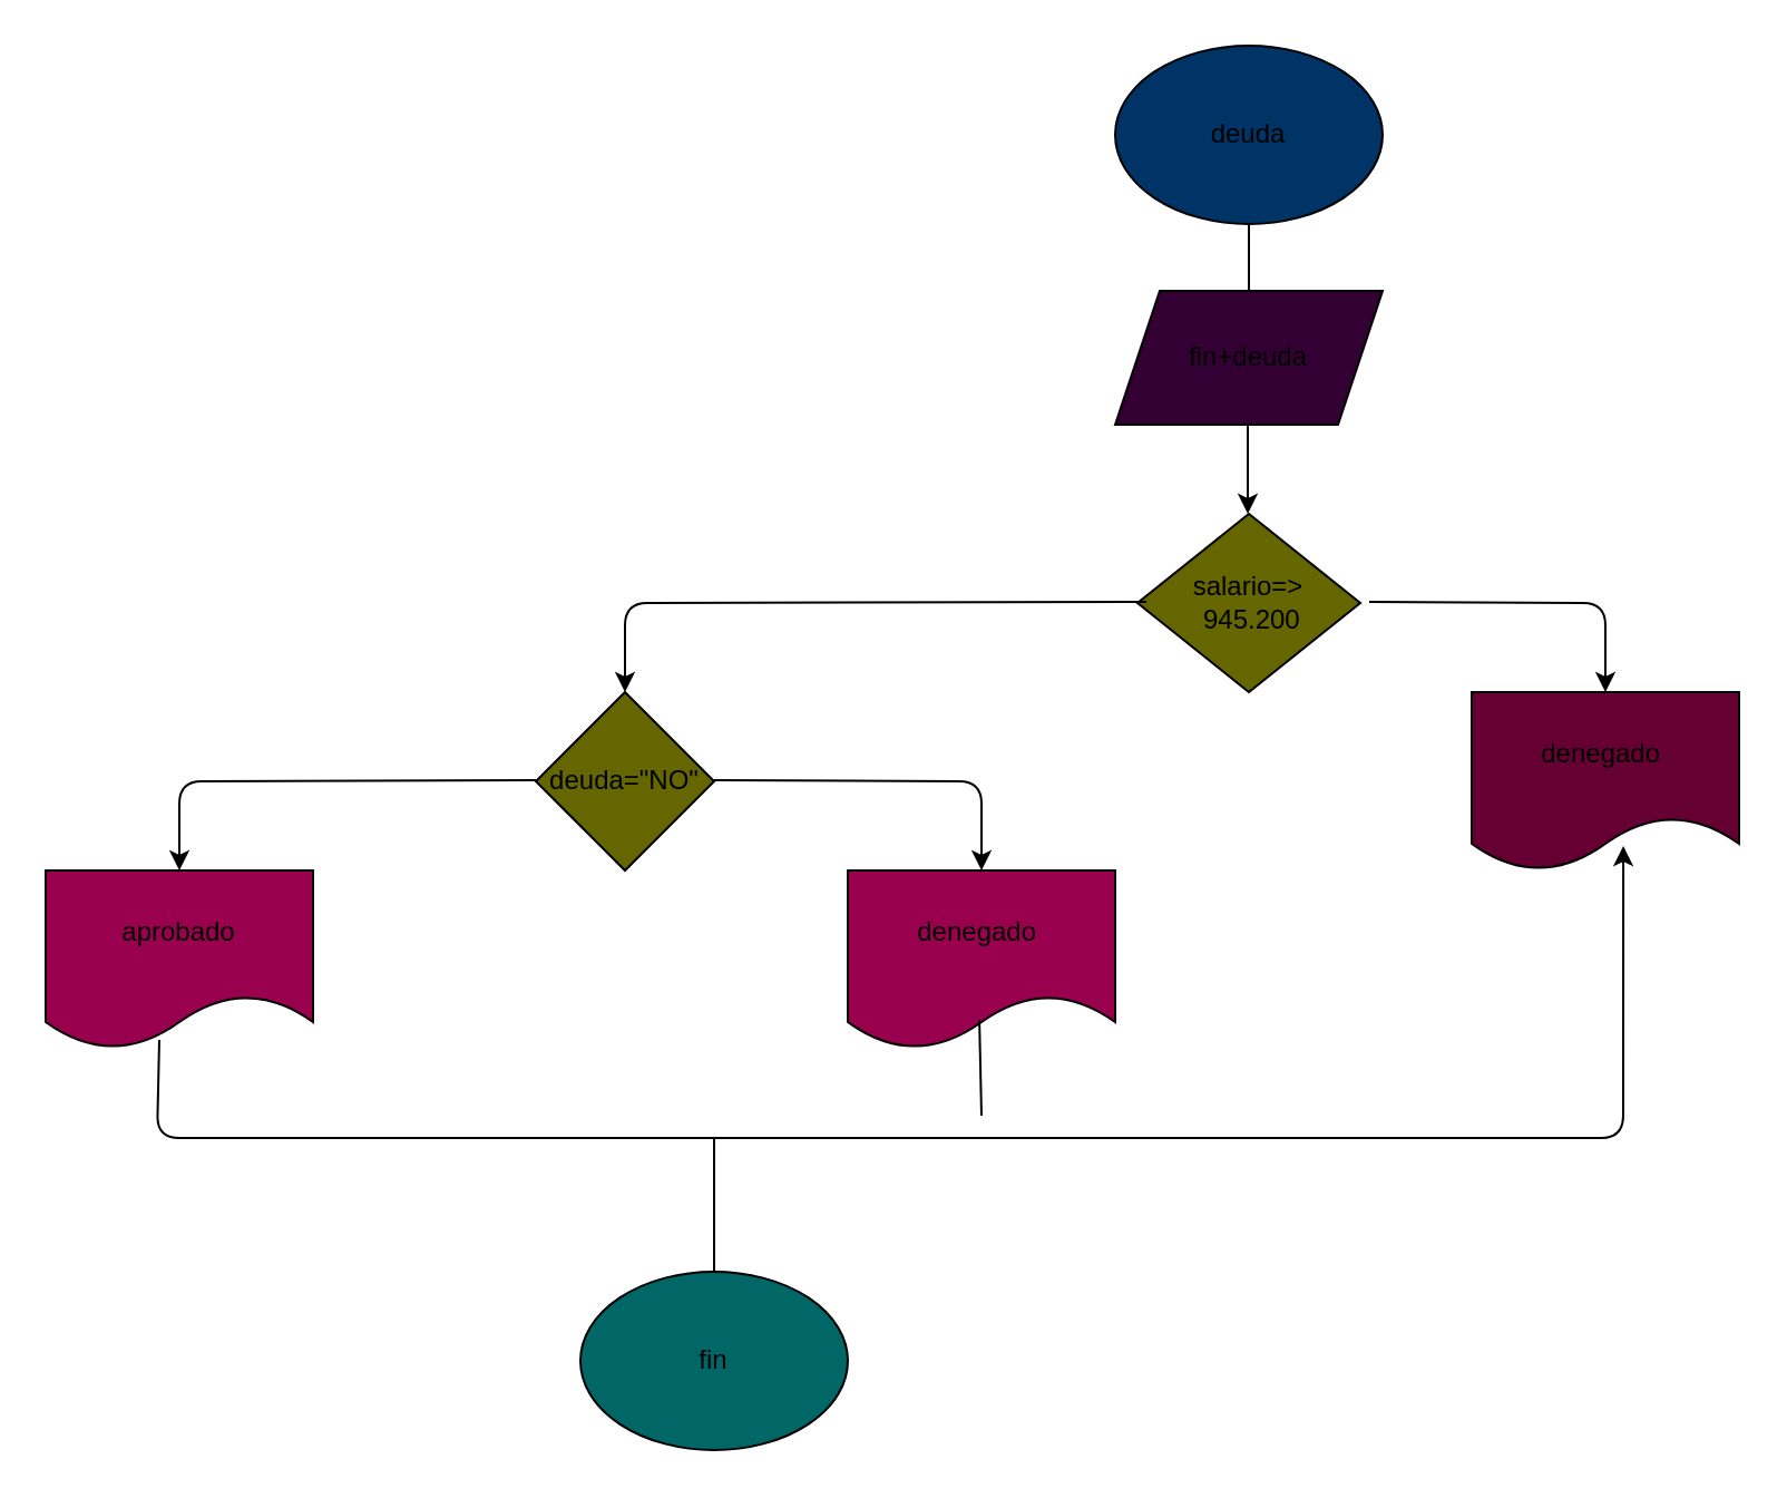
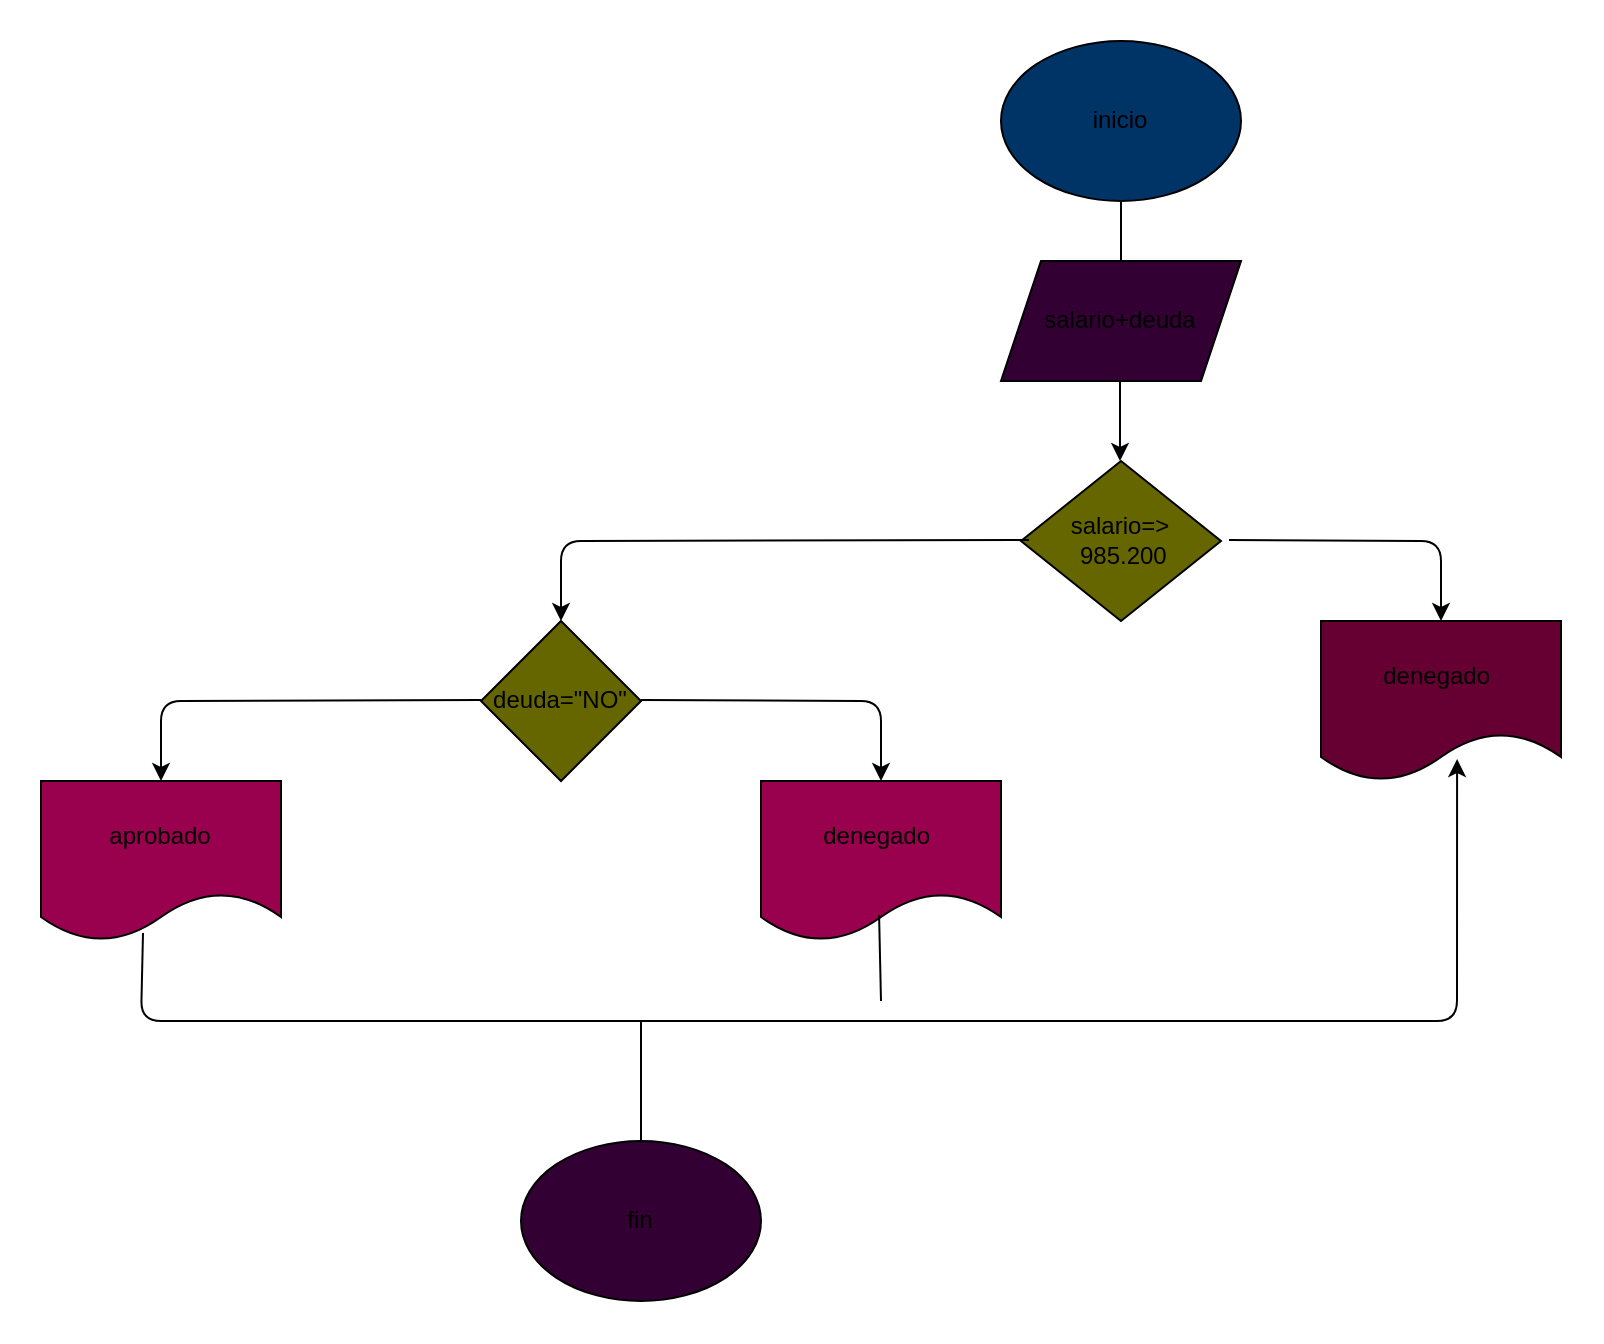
- <mxCell id="2" value="deuda" style="ellipse;whiteSpace=wrap;html=1;fillColor=#003366;" vertex="1" parent="1"><mxGeometry x="500" y="20" width="120" height="80" as="geometry" /></mxCell>
+ <mxCell id="2" value="inicio" style="ellipse;whiteSpace=wrap;html=1;fillColor=#003366;" vertex="1" parent="1"><mxGeometry x="500" y="20" width="120" height="80" as="geometry" /></mxCell>
- <mxCell id="4" value="fin+deuda" style="shape=parallelogram;perimeter=parallelogramPerimeter;whiteSpace=wrap;html=1;fixedSize=1;fillColor=#330033;" vertex="1" parent="1"><mxGeometry x="500" y="130" width="120" height="60" as="geometry" /></mxCell>
+ <mxCell id="4" value="salario+deuda" style="shape=parallelogram;perimeter=parallelogramPerimeter;whiteSpace=wrap;html=1;fixedSize=1;fillColor=#330033;" vertex="1" parent="1"><mxGeometry x="500" y="130" width="120" height="60" as="geometry" /></mxCell>
- <mxCell id="6" value="salario=&amp;gt;&lt;br&gt;&amp;nbsp;945.200" style="rhombus;whiteSpace=wrap;html=1;fillColor=#666600;" vertex="1" parent="1"><mxGeometry x="510" y="230" width="100" height="80" as="geometry" /></mxCell>
+ <mxCell id="6" value="salario=&amp;gt;&lt;br&gt;&amp;nbsp;985.200" style="rhombus;whiteSpace=wrap;html=1;fillColor=#666600;" vertex="1" parent="1"><mxGeometry x="510" y="230" width="100" height="80" as="geometry" /></mxCell>
- <mxCell id="18" value="fin" style="ellipse;whiteSpace=wrap;html=1;fillColor=#006666;" vertex="1" parent="1"><mxGeometry x="260" y="570" width="120" height="80" as="geometry" /></mxCell>
+ <mxCell id="18" value="fin" style="ellipse;whiteSpace=wrap;html=1;fillColor=#330033;" vertex="1" parent="1"><mxGeometry x="260" y="570" width="120" height="80" as="geometry" /></mxCell>
